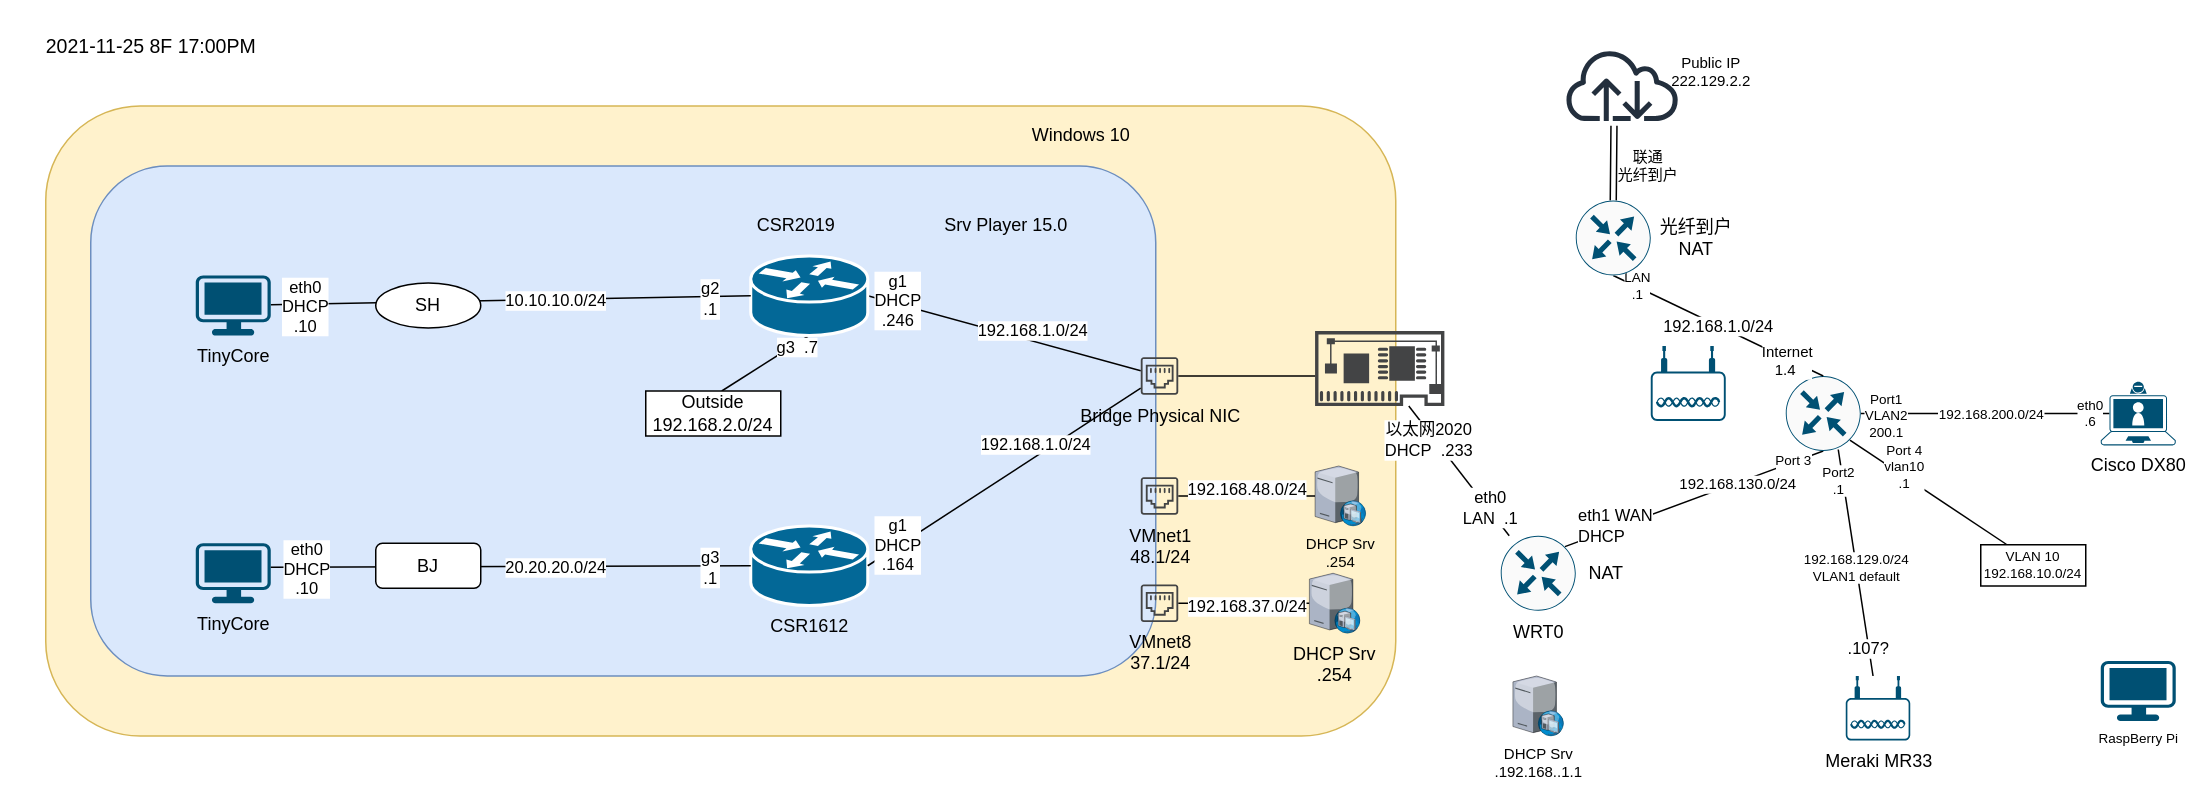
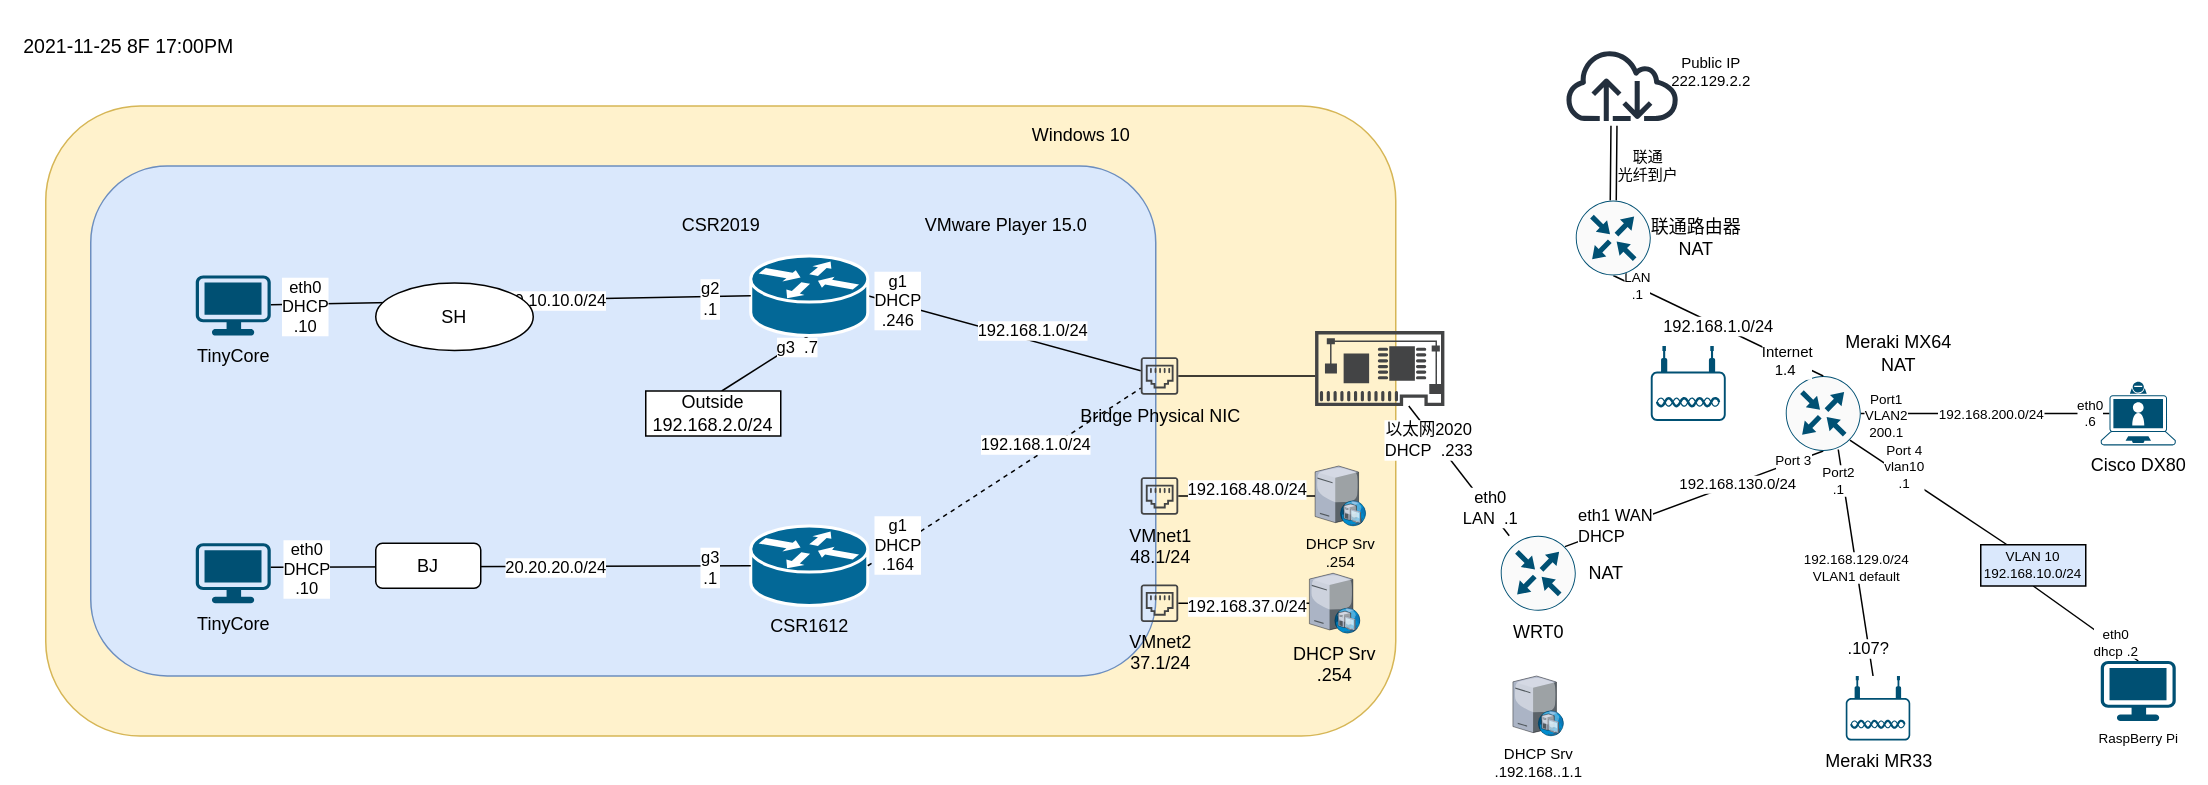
- <mxCell id="68" value="&lt;font style=&quot;font-size: 13px&quot;&gt;2021-11-25 8F 17:00PM&lt;/font&gt;" style="text;html=1;resizable=0;autosize=1;align=center;verticalAlign=middle;points=[];fillColor=none;strokeColor=none;rounded=0;fontSize=10;" parent="1" vertex="1"><mxGeometry x="20" y="20" width="160" height="20" as="geometry" /></mxCell>
+ <mxCell id="68" value="&lt;font style=&quot;font-size: 13px&quot;&gt;2021-11-25 8F 17:00PM&lt;/font&gt;" style="text;html=1;resizable=0;autosize=1;align=center;verticalAlign=middle;points=[];fillColor=none;strokeColor=none;rounded=0;fontSize=10;" parent="1" vertex="1"><mxGeometry x="5" y="20" width="160" height="20" as="geometry" /></mxCell>
- <mxCell id="27" value="CSR2019" style="text;html=1;resizable=0;autosize=1;align=center;verticalAlign=middle;points=[];fillColor=none;strokeColor=none;rounded=0;" parent="1" vertex="1"><mxGeometry x="495" y="140" width="70" height="20" as="geometry" /></mxCell>
+ <mxCell id="27" value="CSR2019" style="text;html=1;resizable=0;autosize=1;align=center;verticalAlign=middle;points=[];fillColor=none;strokeColor=none;rounded=0;" parent="1" vertex="1"><mxGeometry x="445" y="140" width="70" height="20" as="geometry" /></mxCell>
- <mxCell id="54" value="Srv Player 15.0" style="text;html=1;resizable=0;autosize=1;align=center;verticalAlign=middle;points=[];fillColor=none;strokeColor=none;rounded=0;" parent="1" vertex="1"><mxGeometry x="610" y="140" width="120" height="20" as="geometry" /></mxCell>
+ <mxCell id="54" value="VMware Player 15.0" style="text;html=1;resizable=0;autosize=1;align=center;verticalAlign=middle;points=[];fillColor=none;strokeColor=none;rounded=0;" parent="1" vertex="1"><mxGeometry x="610" y="140" width="120" height="20" as="geometry" /></mxCell>
- <mxCell id="53" value="光纤到户&lt;br&gt;NAT" style="text;html=1;resizable=0;autosize=1;align=center;verticalAlign=middle;points=[];fillColor=none;strokeColor=none;rounded=0;" parent="1" vertex="1"><mxGeometry x="1090" y="143" width="80" height="30" as="geometry" /></mxCell>
+ <mxCell id="53" value="联通路由器&lt;br&gt;NAT" style="text;html=1;resizable=0;autosize=1;align=center;verticalAlign=middle;points=[];fillColor=none;strokeColor=none;rounded=0;" parent="1" vertex="1"><mxGeometry x="1090" y="143" width="80" height="30" as="geometry" /></mxCell>
- <mxCell id="20" value="SH" style="ellipse;whiteSpace=wrap;html=1;" parent="1" vertex="1"><mxGeometry x="250" y="188" width="70" height="30" as="geometry" /></mxCell>
+ <mxCell id="20" value="SH" style="ellipse;whiteSpace=wrap;html=1;" parent="1" vertex="1"><mxGeometry x="250" y="188" width="105" height="45" as="geometry" /></mxCell>
+ <mxCell id="52" value="Meraki MX64&lt;br&gt;NAT" style="text;html=1;resizable=0;autosize=1;align=center;verticalAlign=middle;points=[];fillColor=none;strokeColor=none;rounded=0;" parent="1" vertex="1"><mxGeometry x="1220" y="220" width="90" height="30" as="geometry" /></mxCell>
- <mxCell id="11" style="edgeStyle=none;rounded=0;orthogonalLoop=1;jettySize=auto;html=1;exitX=1;exitY=0.5;exitDx=0;exitDy=0;exitPerimeter=0;endArrow=none;endFill=0;" parent="1" source="10" target="62" edge="1"><mxGeometry relative="1" as="geometry"><mxPoint x="588" y="206.5" as="sourcePoint" /><mxPoint x="750" y="298.037" as="targetPoint" /></mxGeometry></mxCell>
+ <mxCell id="11" style="edgeStyle=none;rounded=0;orthogonalLoop=1;jettySize=auto;html=1;exitX=1;exitY=0.5;exitDx=0;exitDy=0;exitPerimeter=0;endArrow=none;endFill=0;dashed=1;" parent="1" source="10" target="62" edge="1"><mxGeometry relative="1" as="geometry"><mxPoint x="588" y="206.5" as="sourcePoint" /><mxPoint x="750" y="298.037" as="targetPoint" /></mxGeometry></mxCell>
- <mxCell id="71" value="VLAN 10&lt;br style=&quot;font-size: 9px;&quot;&gt;192.168.10.0/24&lt;br style=&quot;font-size: 9px;&quot;&gt;" style="rounded=0;whiteSpace=wrap;html=1;fontSize=9;" parent="1" vertex="1"><mxGeometry x="1320" y="362.5" width="70" height="27.5" as="geometry" /></mxCell>
+ <mxCell id="71" value="VLAN 10&lt;br style=&quot;font-size: 9px;&quot;&gt;192.168.10.0/24&lt;br style=&quot;font-size: 9px;&quot;&gt;" style="rounded=0;whiteSpace=wrap;html=1;fontSize=9;fillColor=#dae8fc;" parent="1" vertex="1"><mxGeometry x="1320" y="362.5" width="70" height="27.5" as="geometry" /></mxCell>
+ <mxCell id="69" style="edgeStyle=none;rounded=0;orthogonalLoop=1;jettySize=auto;html=1;exitX=0.5;exitY=1;exitDx=0;exitDy=0;entryX=0.5;entryY=0;entryDx=0;entryDy=0;entryPerimeter=0;fontSize=9;endArrow=none;endFill=0;" parent="1" source="71" target="79" edge="1"><mxGeometry relative="1" as="geometry" /></mxCell>
+ <mxCell id="70" value="eth0 &lt;br&gt;dhcp .2" style="edgeLabel;html=1;align=center;verticalAlign=middle;resizable=0;points=[];fontSize=9;" parent="69" vertex="1" connectable="0"><mxGeometry x="0.546" y="1" relative="1" as="geometry"><mxPoint as="offset" /></mxGeometry></mxCell>
- <mxCell id="60" value="VMnet8&lt;br&gt;37.1/24" style="sketch=0;pointerEvents=1;shadow=0;dashed=0;html=1;strokeColor=none;fillColor=#434445;aspect=fixed;labelPosition=center;verticalLabelPosition=bottom;verticalAlign=top;align=center;outlineConnect=0;shape=mxgraph.vvd.ethernet_port;" parent="1" vertex="1"><mxGeometry x="760" y="389" width="25" height="25" as="geometry" /></mxCell>
+ <mxCell id="60" value="VMnet2&lt;br&gt;37.1/24" style="sketch=0;pointerEvents=1;shadow=0;dashed=0;html=1;strokeColor=none;fillColor=#434445;aspect=fixed;labelPosition=center;verticalLabelPosition=bottom;verticalAlign=top;align=center;outlineConnect=0;shape=mxgraph.vvd.ethernet_port;" parent="1" vertex="1"><mxGeometry x="760" y="389" width="25" height="25" as="geometry" /></mxCell>
